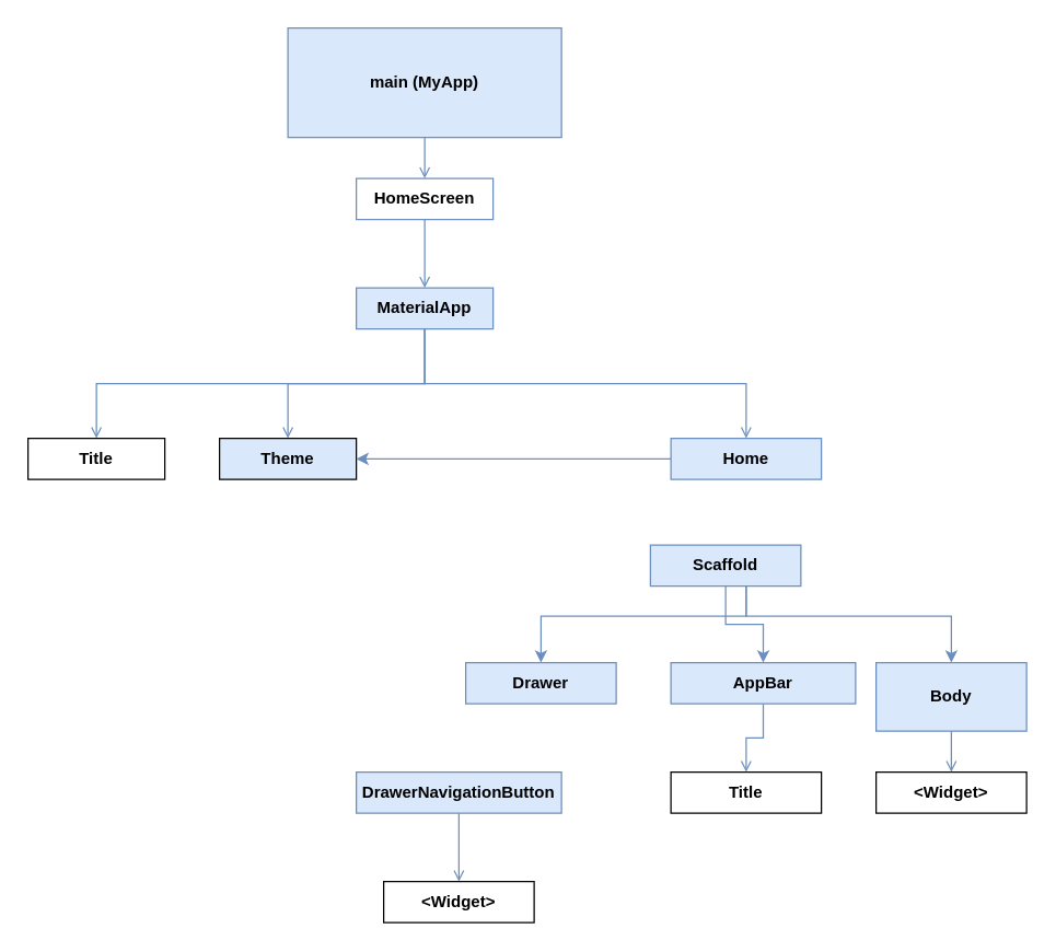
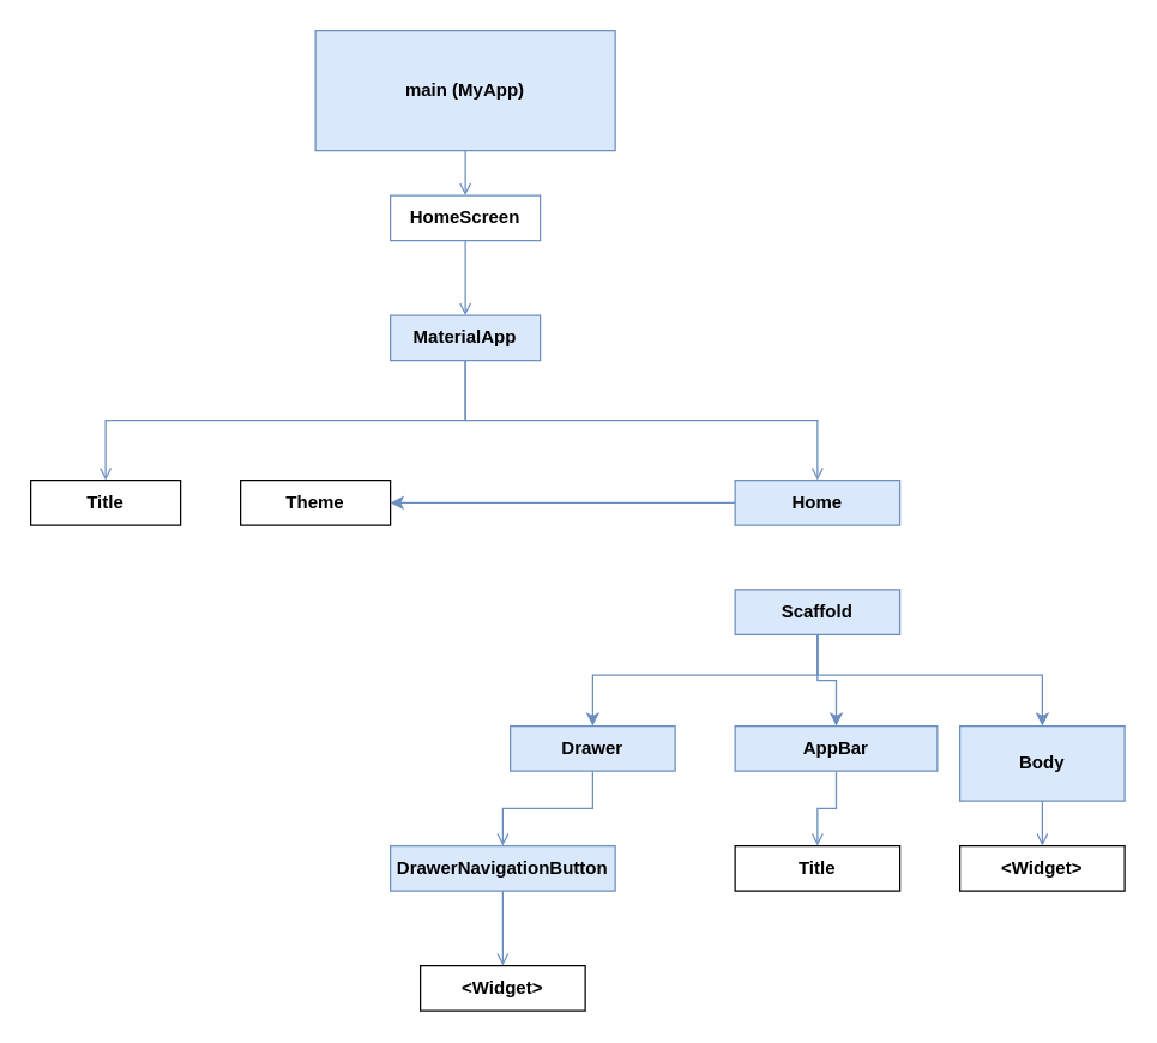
- <mxCell id="8" style="edgeStyle=orthogonalEdgeStyle;rounded=0;orthogonalLoop=1;jettySize=auto;html=1;entryX=0.5;entryY=0;entryDx=0;entryDy=0;endArrow=open;endFill=0;fillColor=#dae8fc;strokeColor=#6c8ebf;" parent="1" source="9" target="11" edge="1"><mxGeometry relative="1" as="geometry" /></mxCell>
- <mxCell id="11" value="&lt;b&gt;Theme&lt;/b&gt;" style="rounded=0;whiteSpace=wrap;html=1;fillColor=#dae8fc;" parent="1" vertex="1"><mxGeometry x="160" y="320" width="100" height="30" as="geometry" /></mxCell>
+ <mxCell id="11" value="&lt;b&gt;Theme&lt;/b&gt;" style="rounded=0;whiteSpace=wrap;html=1;" parent="1" vertex="1"><mxGeometry x="160" y="320" width="100" height="30" as="geometry" /></mxCell>
- <mxCell id="28" value="&lt;b&gt;Scaffold&lt;/b&gt;" style="rounded=0;whiteSpace=wrap;html=1;strokeColor=#6c8ebf;fillColor=#dae8fc;" vertex="1" parent="1"><mxGeometry x="475" y="398" width="110" height="30" as="geometry" /></mxCell>
+ <mxCell id="28" value="&lt;b&gt;Scaffold&lt;/b&gt;" style="rounded=0;whiteSpace=wrap;html=1;strokeColor=#6c8ebf;fillColor=#dae8fc;" vertex="1" parent="1"><mxGeometry x="490" y="393" width="110" height="30" as="geometry" /></mxCell>
+ <mxCell id="14" style="edgeStyle=orthogonalEdgeStyle;rounded=0;orthogonalLoop=1;jettySize=auto;html=1;entryX=0.5;entryY=0;entryDx=0;entryDy=0;endArrow=open;endFill=0;fillColor=#dae8fc;strokeColor=#6c8ebf;" parent="1" source="15" target="23" edge="1"><mxGeometry relative="1" as="geometry" /></mxCell>
